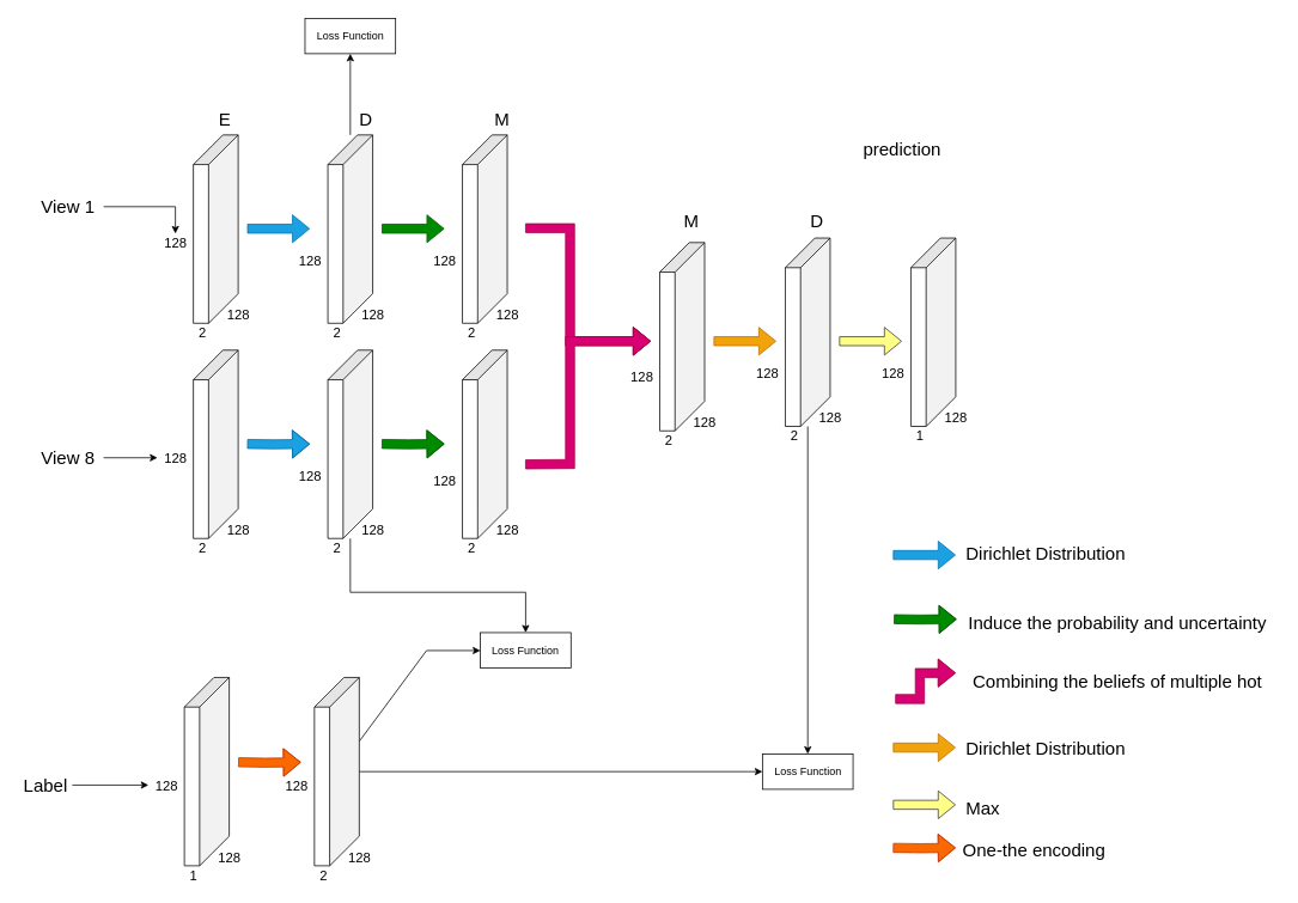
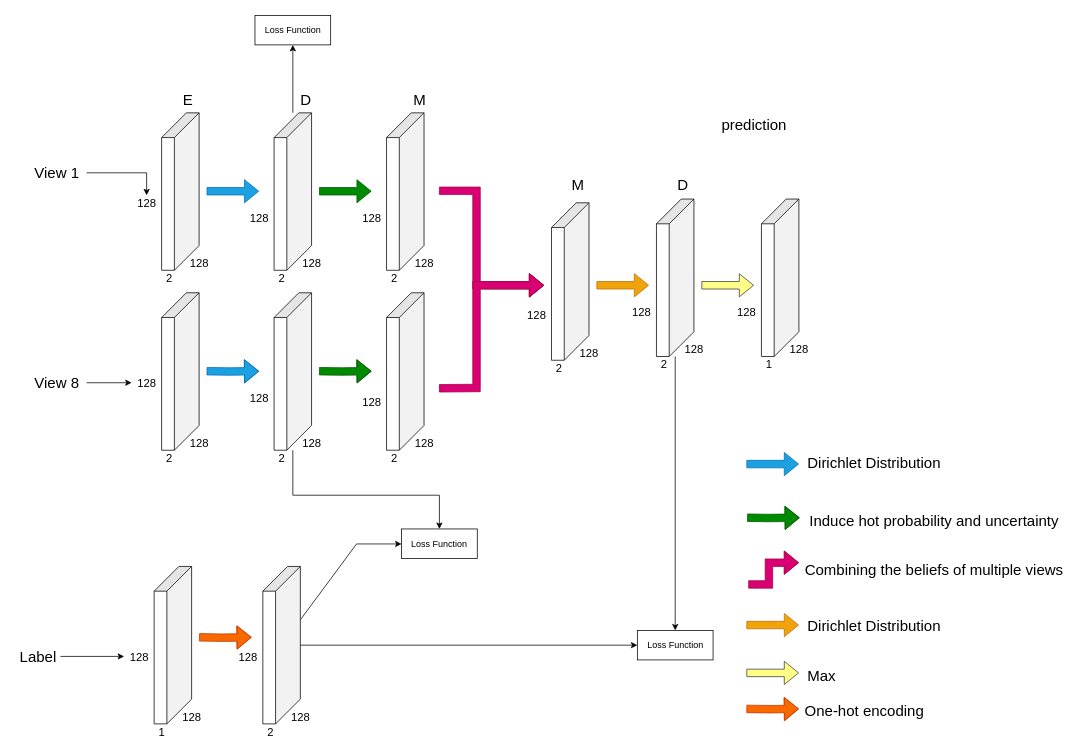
- <mxCell id="79" value="&lt;font style=&quot;font-size: 20px&quot;&gt;Induce the probability and uncertainty&lt;/font&gt;" style="text;html=1;align=center;verticalAlign=middle;resizable=0;points=[];autosize=1;strokeColor=none;fillColor=none;fontSize=19;" parent="1" vertex="1"><mxGeometry x="1070" y="680" width="350" height="30" as="geometry" /></mxCell>
+ <mxCell id="79" value="&lt;font style=&quot;font-size: 20px&quot;&gt;Induce hot probability and uncertainty&lt;/font&gt;" style="text;html=1;align=center;verticalAlign=middle;resizable=0;points=[];autosize=1;strokeColor=none;fillColor=none;fontSize=19;" parent="1" vertex="1"><mxGeometry x="1070" y="680" width="350" height="30" as="geometry" /></mxCell>
- <mxCell id="80" value="Combining the beliefs of multiple hot" style="text;html=1;align=center;verticalAlign=middle;resizable=0;points=[];autosize=1;strokeColor=none;fillColor=none;fontSize=20;" parent="1" vertex="1"><mxGeometry x="1065" y="744.37" width="360" height="30" as="geometry" /></mxCell>
+ <mxCell id="80" value="Combining the beliefs of multiple views" style="text;html=1;align=center;verticalAlign=middle;resizable=0;points=[];autosize=1;strokeColor=none;fillColor=none;fontSize=20;" parent="1" vertex="1"><mxGeometry x="1065" y="744.37" width="360" height="30" as="geometry" /></mxCell>
- <mxCell id="86" value="One-the encoding" style="text;html=1;align=center;verticalAlign=middle;resizable=0;points=[];autosize=1;strokeColor=none;fillColor=none;fontSize=20;" parent="1" vertex="1"><mxGeometry x="1067" y="932" width="170" height="30" as="geometry" /></mxCell>
+ <mxCell id="86" value="One-hot encoding" style="text;html=1;align=center;verticalAlign=middle;resizable=0;points=[];autosize=1;strokeColor=none;fillColor=none;fontSize=20;" parent="1" vertex="1"><mxGeometry x="1067" y="932" width="170" height="30" as="geometry" /></mxCell>
